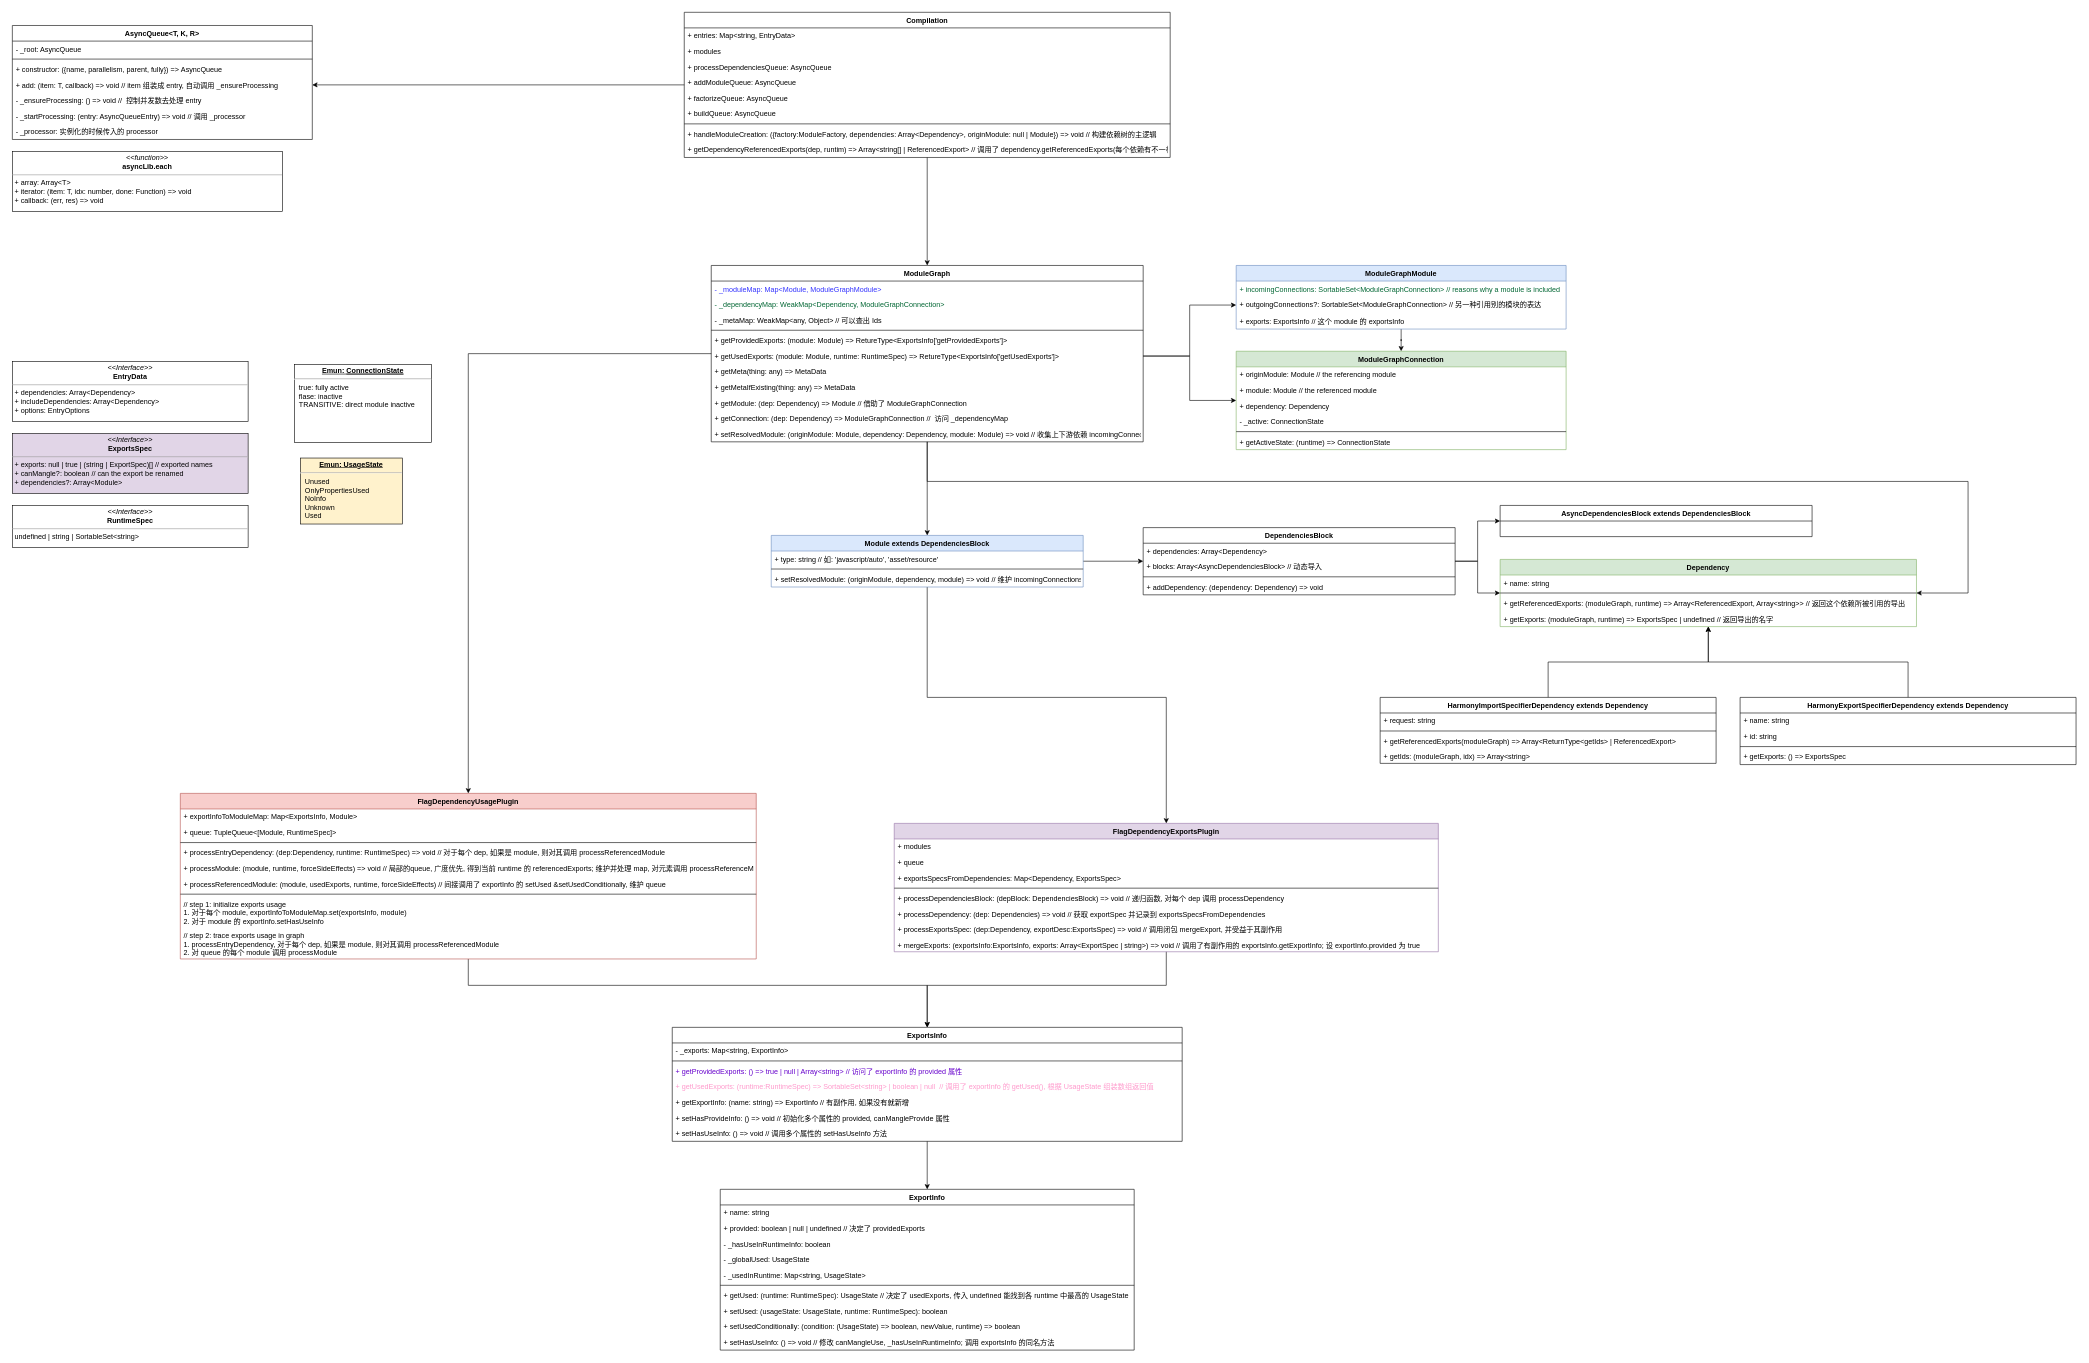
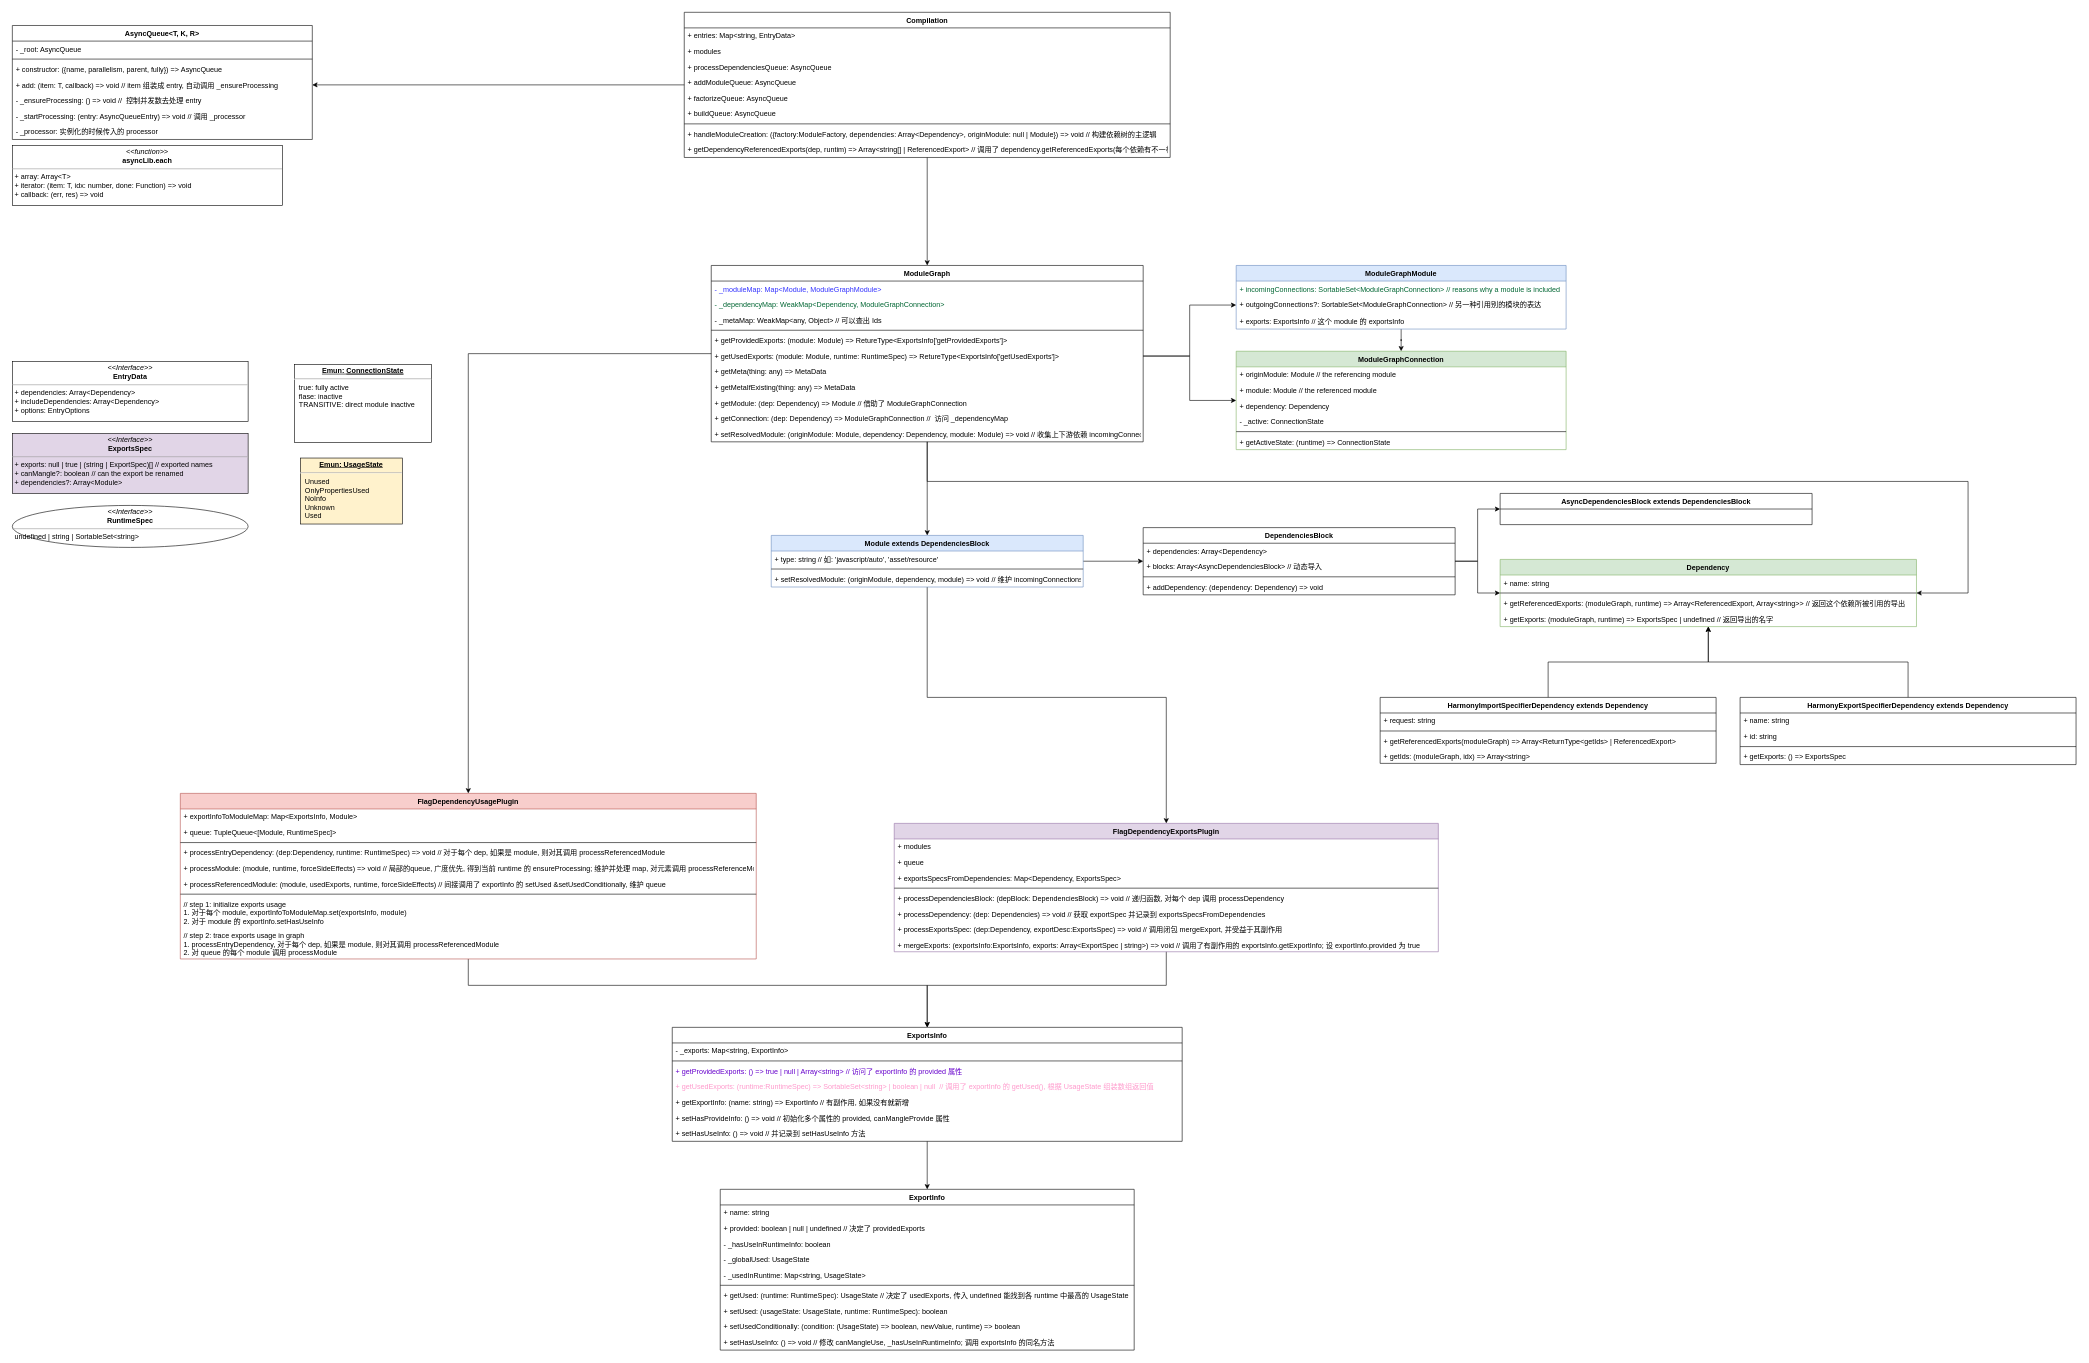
- <mxCell id="117" value="&lt;p style=&quot;margin:0px;margin-top:4px;text-align:center;&quot;&gt;&lt;i&gt;&amp;lt;&amp;lt;function&amp;gt;&amp;gt;&lt;/i&gt;&lt;br&gt;&lt;b&gt;asyncLib.each&lt;/b&gt;&lt;/p&gt;&lt;hr size=&quot;1&quot;&gt;&lt;p style=&quot;margin:0px;margin-left:4px;&quot;&gt;+ array: Array&amp;lt;T&amp;gt;&lt;/p&gt;&lt;p style=&quot;margin:0px;margin-left:4px;&quot;&gt;+ iterator: (item: T, idx: number, done: Function) =&amp;gt; void&lt;/p&gt;&lt;p style=&quot;margin:0px;margin-left:4px;&quot;&gt;+ callback: (err, res) =&amp;gt; void&lt;/p&gt;&lt;p style=&quot;margin:0px;margin-left:4px;&quot;&gt;&lt;br&gt;&lt;/p&gt;" style="verticalAlign=top;align=left;overflow=fill;fontSize=12;fontFamily=Helvetica;html=1;" parent="1" vertex="1"><mxGeometry x="20" y="252" width="450" height="100" as="geometry" /></mxCell>
+ <mxCell id="117" value="&lt;p style=&quot;margin:0px;margin-top:4px;text-align:center;&quot;&gt;&lt;i&gt;&amp;lt;&amp;lt;function&amp;gt;&amp;gt;&lt;/i&gt;&lt;br&gt;&lt;b&gt;asyncLib.each&lt;/b&gt;&lt;/p&gt;&lt;hr size=&quot;1&quot;&gt;&lt;p style=&quot;margin:0px;margin-left:4px;&quot;&gt;+ array: Array&amp;lt;T&amp;gt;&lt;/p&gt;&lt;p style=&quot;margin:0px;margin-left:4px;&quot;&gt;+ iterator: (item: T, idx: number, done: Function) =&amp;gt; void&lt;/p&gt;&lt;p style=&quot;margin:0px;margin-left:4px;&quot;&gt;+ callback: (err, res) =&amp;gt; void&lt;/p&gt;&lt;p style=&quot;margin:0px;margin-left:4px;&quot;&gt;&lt;br&gt;&lt;/p&gt;" style="verticalAlign=top;align=left;overflow=fill;fontSize=12;fontFamily=Helvetica;html=1;" parent="1" vertex="1"><mxGeometry x="20" y="242" width="450" height="100" as="geometry" /></mxCell>
- <mxCell id="88" value="AsyncDependenciesBlock extends DependenciesBlock" style="swimlane;fontStyle=1;align=center;verticalAlign=top;childLayout=stackLayout;horizontal=1;startSize=26;horizontalStack=0;resizeParent=1;resizeParentMax=0;resizeLast=0;collapsible=1;marginBottom=0;" parent="1" vertex="1"><mxGeometry x="2500" y="842" width="520" height="52" as="geometry" /></mxCell>
+ <mxCell id="88" value="AsyncDependenciesBlock extends DependenciesBlock" style="swimlane;fontStyle=1;align=center;verticalAlign=top;childLayout=stackLayout;horizontal=1;startSize=26;horizontalStack=0;resizeParent=1;resizeParentMax=0;resizeLast=0;collapsible=1;marginBottom=0;" parent="1" vertex="1"><mxGeometry x="2500" y="822" width="520" height="52" as="geometry" /></mxCell>
- <mxCell id="125" value="&lt;p style=&quot;margin:0px;margin-top:4px;text-align:center;&quot;&gt;&lt;i&gt;&amp;lt;&amp;lt;Interface&amp;gt;&amp;gt;&lt;/i&gt;&lt;br&gt;&lt;b&gt;RuntimeSpec&lt;/b&gt;&lt;/p&gt;&lt;hr size=&quot;1&quot;&gt;&lt;p style=&quot;margin:0px;margin-left:4px;&quot;&gt;undefined | string | SortableSet&amp;lt;string&amp;gt;&lt;br&gt;&lt;/p&gt;" style="verticalAlign=top;align=left;overflow=fill;fontSize=12;fontFamily=Helvetica;html=1;" parent="1" vertex="1"><mxGeometry x="20" y="842" width="393" height="70" as="geometry" /></mxCell>
+ <mxCell id="125" value="&lt;p style=&quot;margin:0px;margin-top:4px;text-align:center;&quot;&gt;&lt;i&gt;&amp;lt;&amp;lt;Interface&amp;gt;&amp;gt;&lt;/i&gt;&lt;br&gt;&lt;b&gt;RuntimeSpec&lt;/b&gt;&lt;/p&gt;&lt;hr size=&quot;1&quot;&gt;&lt;p style=&quot;margin:0px;margin-left:4px;&quot;&gt;undefined | string | SortableSet&amp;lt;string&amp;gt;&lt;br&gt;&lt;/p&gt;" style="ellipse;verticalAlign=top;align=left;overflow=fill;fontSize=12;fontFamily=Helvetica;html=1;" parent="1" vertex="1"><mxGeometry x="20" y="842" width="393" height="70" as="geometry" /></mxCell>
- <mxCell id="95" value="+ processModule: (module, runtime, forceSideEffects) =&gt; void // 局部的queue, 广度优先, 得到当前 runtime 的 referencedExports; 维护并处理 map, 对元素调用 processReferenceModule" style="text;strokeColor=none;fillColor=none;align=left;verticalAlign=top;spacingLeft=4;spacingRight=4;overflow=hidden;rotatable=0;points=[[0,0.5],[1,0.5]];portConstraint=eastwest;" parent="90" vertex="1"><mxGeometry y="112" width="960" height="26" as="geometry" /></mxCell>
+ <mxCell id="95" value="+ processModule: (module, runtime, forceSideEffects) =&gt; void // 局部的queue, 广度优先, 得到当前 runtime 的 ensureProcessing; 维护并处理 map, 对元素调用 processReferenceModule" style="text;strokeColor=none;fillColor=none;align=left;verticalAlign=top;spacingLeft=4;spacingRight=4;overflow=hidden;rotatable=0;points=[[0,0.5],[1,0.5]];portConstraint=eastwest;" parent="90" vertex="1"><mxGeometry y="112" width="960" height="26" as="geometry" /></mxCell>
- <mxCell id="30" value="+ setHasUseInfo: () =&gt; void // 调用多个属性的 setHasUseInfo 方法&#10;&#10;" style="text;strokeColor=none;fillColor=none;align=left;verticalAlign=top;spacingLeft=4;spacingRight=4;overflow=hidden;rotatable=0;points=[[0,0.5],[1,0.5]];portConstraint=eastwest;" parent="23" vertex="1"><mxGeometry y="164" width="850" height="26" as="geometry" /></mxCell>
+ <mxCell id="30" value="+ setHasUseInfo: () =&gt; void // 并记录到 setHasUseInfo 方法&#10;&#10;" style="text;strokeColor=none;fillColor=none;align=left;verticalAlign=top;spacingLeft=4;spacingRight=4;overflow=hidden;rotatable=0;points=[[0,0.5],[1,0.5]];portConstraint=eastwest;" parent="23" vertex="1"><mxGeometry y="164" width="850" height="26" as="geometry" /></mxCell>
